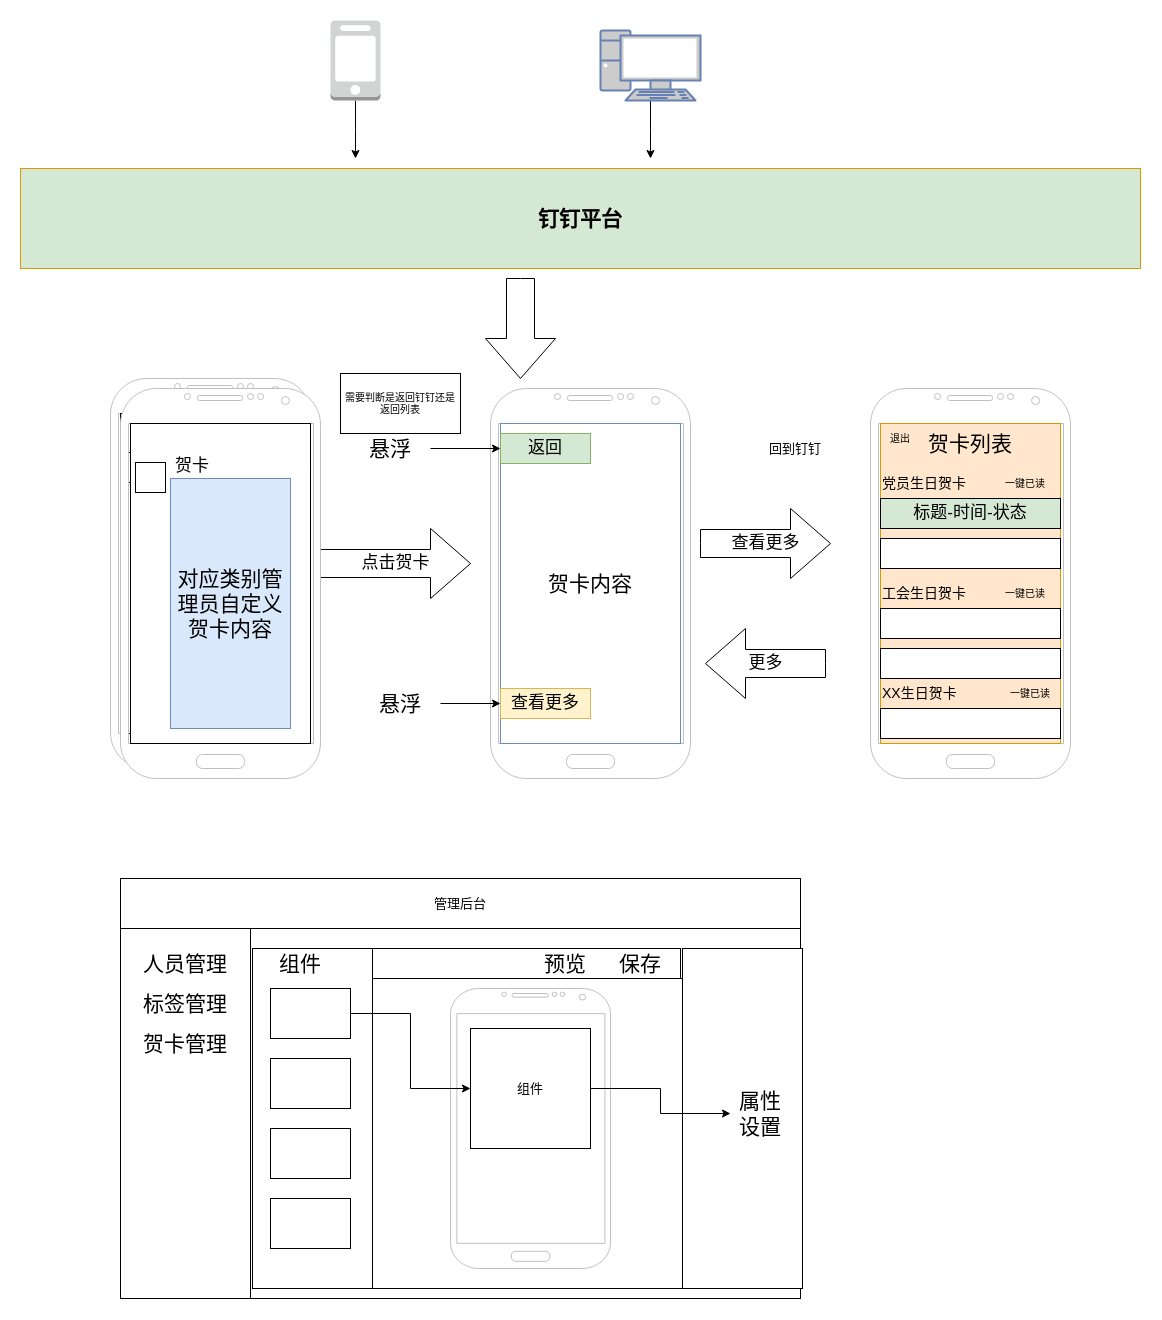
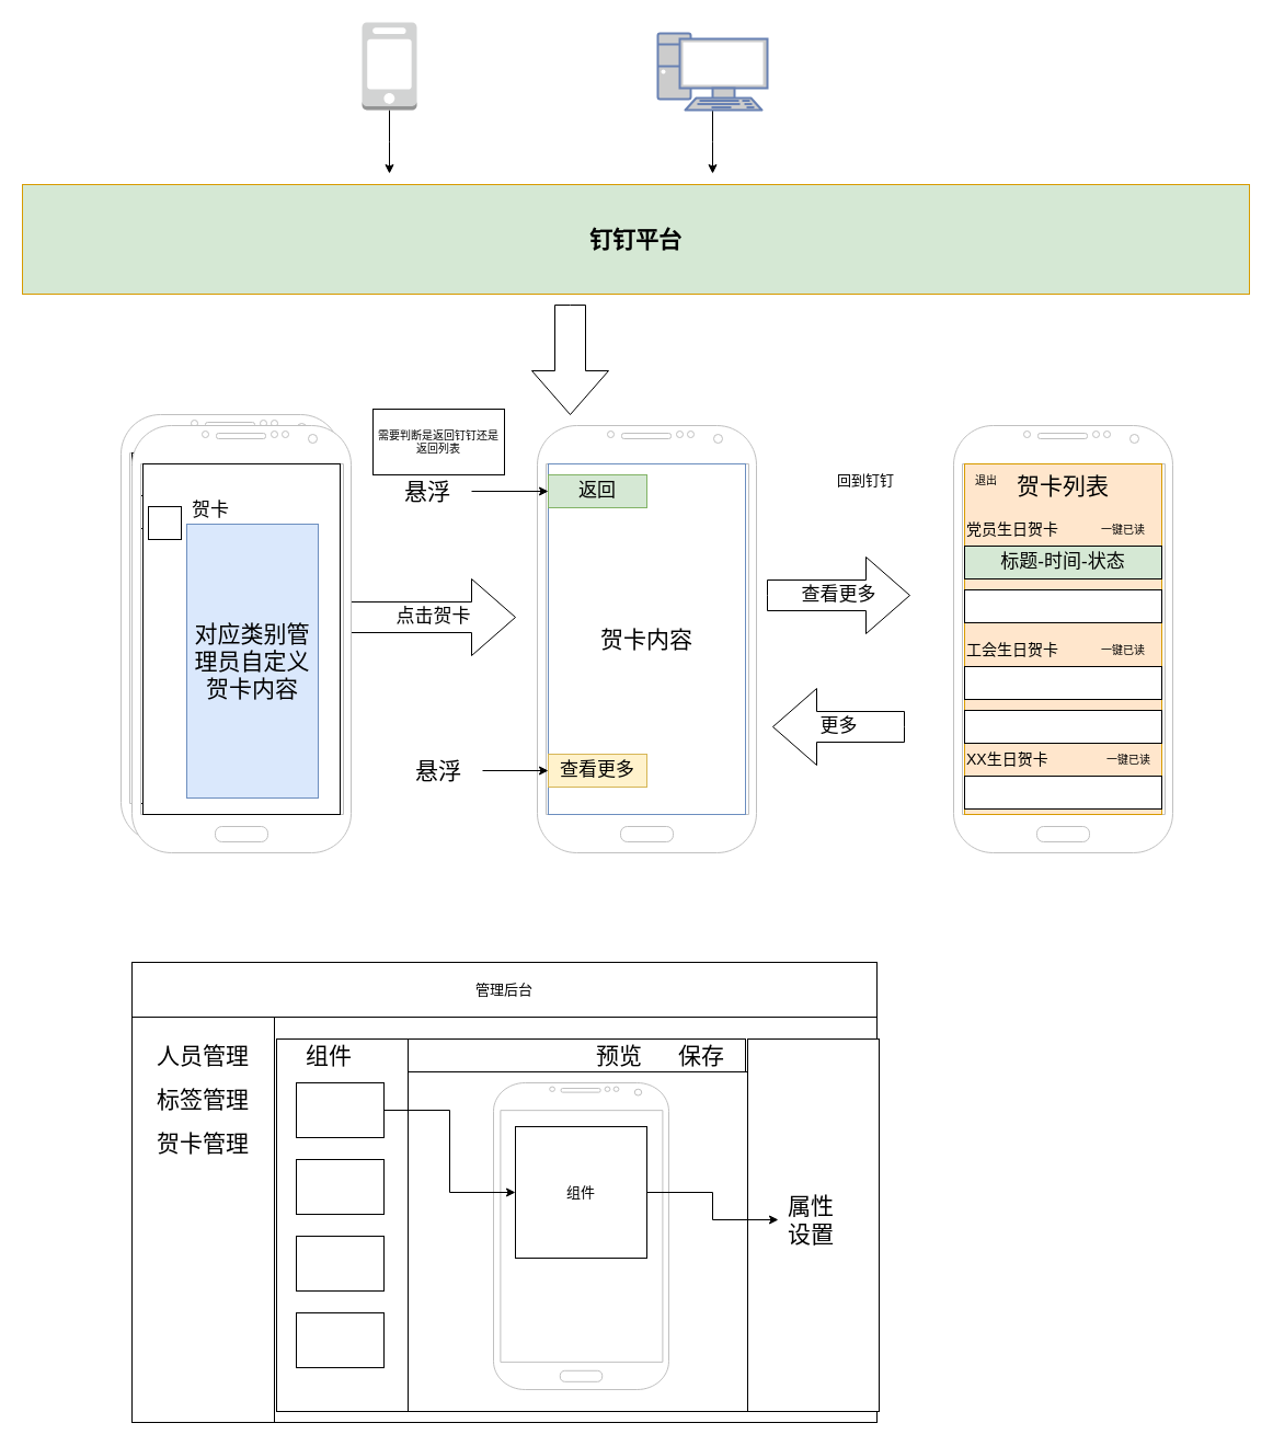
- <mxCell id="41" value="回到钉钉" style="text;html=1;strokeColor=none;fillColor=none;align=center;verticalAlign=middle;whiteSpace=wrap;rounded=0;fontSize=13;" vertex="1" parent="25"><mxGeometry x="5" y="45" width="60" height="30" as="geometry" /></mxCell>
+ <mxCell id="41" value="回到钉钉" style="text;html=1;strokeColor=none;fillColor=none;align=center;verticalAlign=middle;whiteSpace=wrap;rounded=0;fontSize=13;" vertex="1" parent="25"><mxGeometry y="35" width="60" height="30" as="geometry" /></mxCell>
- <mxCell id="64" value="属性设置" style="text;html=1;strokeColor=none;fillColor=none;align=center;verticalAlign=middle;whiteSpace=wrap;rounded=0;fontSize=21;" vertex="1" parent="50"><mxGeometry x="610" y="90" width="60" height="290" as="geometry" /></mxCell>
+ <mxCell id="64" value="属性设置" style="text;html=1;strokeColor=none;fillColor=none;align=center;verticalAlign=middle;whiteSpace=wrap;rounded=0;fontSize=21;" vertex="1" parent="50"><mxGeometry x="590" y="90" width="60" height="290" as="geometry" /></mxCell>
